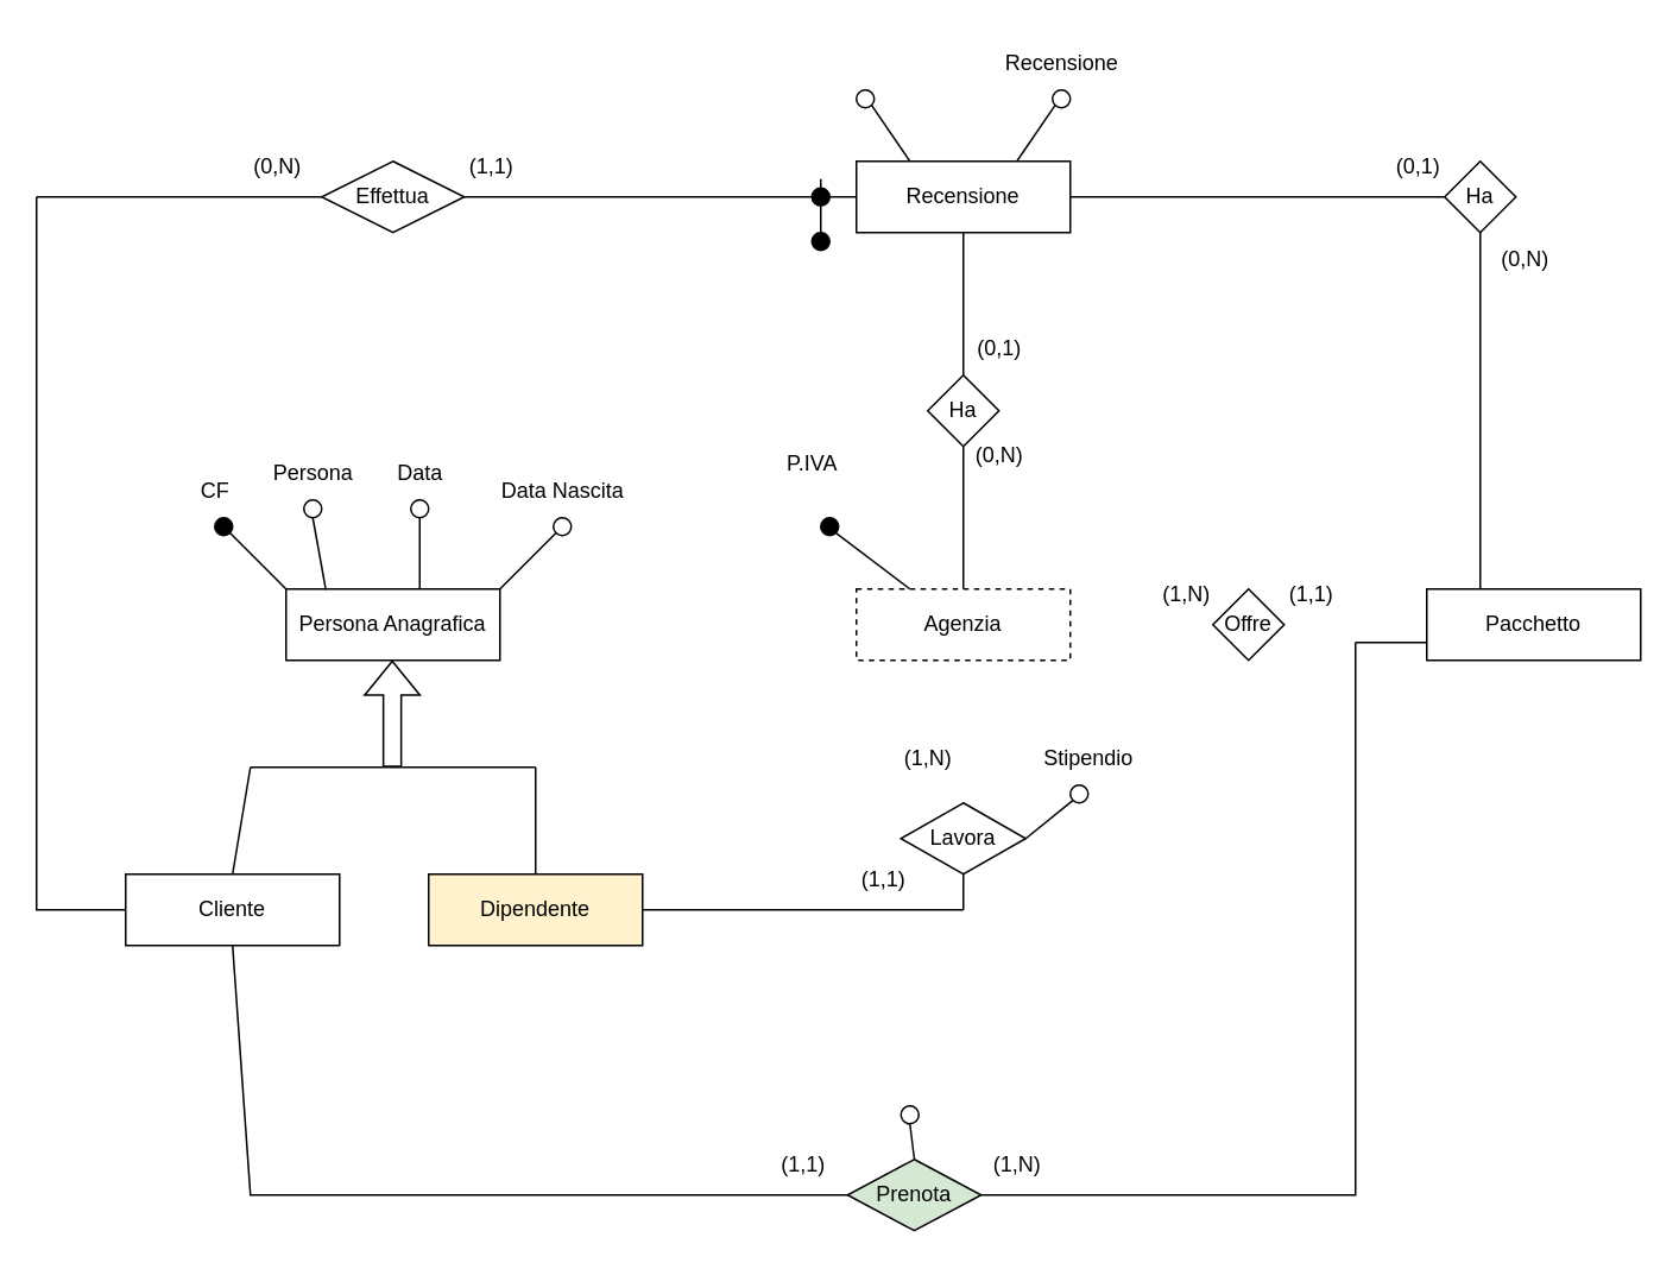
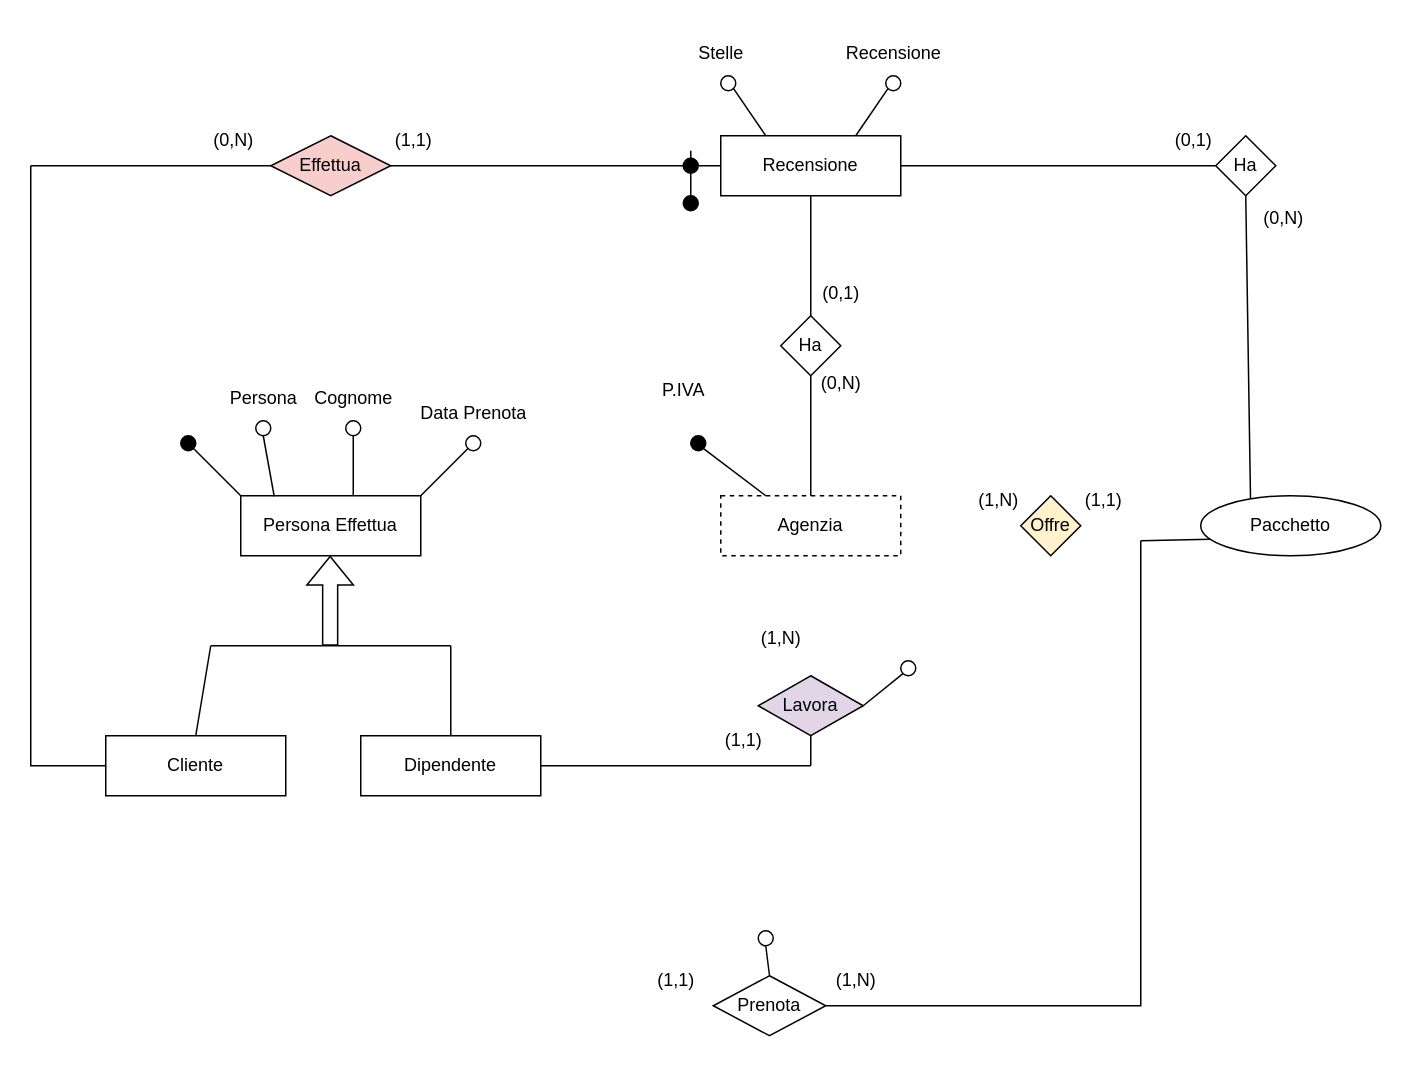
+ <mxCell id="11" value="Stelle" style="text;html=1;align=center;verticalAlign=middle;resizable=0;points=[];autosize=1;strokeColor=none;fillColor=none;" vertex="1" parent="1"><mxGeometry x="455" y="20" width="50" height="30" as="geometry" /></mxCell>
- <mxCell id="60" value="Effettua" style="rhombus;whiteSpace=wrap;html=1;" vertex="1" parent="1"><mxGeometry x="180" y="90" width="80" height="40" as="geometry" /></mxCell>
+ <mxCell id="60" value="Effettua" style="rhombus;whiteSpace=wrap;html=1;fillColor=#f8cecc;" vertex="1" parent="1"><mxGeometry x="180" y="90" width="80" height="40" as="geometry" /></mxCell>
- <mxCell id="40" value="Data" style="text;html=1;align=center;verticalAlign=middle;resizable=0;points=[];autosize=1;strokeColor=none;fillColor=none;" vertex="1" parent="1"><mxGeometry x="195" y="250" width="80" height="30" as="geometry" /></mxCell>
+ <mxCell id="40" value="Cognome" style="text;html=1;align=center;verticalAlign=middle;resizable=0;points=[];autosize=1;strokeColor=none;fillColor=none;" vertex="1" parent="1"><mxGeometry x="195" y="250" width="80" height="30" as="geometry" /></mxCell>
- <mxCell id="36" value="CF" style="text;html=1;align=center;verticalAlign=middle;resizable=0;points=[];autosize=1;strokeColor=none;fillColor=none;" vertex="1" parent="1"><mxGeometry x="100" y="260" width="40" height="30" as="geometry" /></mxCell>
- <mxCell id="42" value="Data Nascita" style="text;html=1;align=center;verticalAlign=middle;resizable=0;points=[];autosize=1;strokeColor=none;fillColor=none;" vertex="1" parent="1"><mxGeometry x="270" y="260" width="90" height="30" as="geometry" /></mxCell>
+ <mxCell id="42" value="Data Prenota" style="text;html=1;align=center;verticalAlign=middle;resizable=0;points=[];autosize=1;strokeColor=none;fillColor=none;" vertex="1" parent="1"><mxGeometry x="270" y="260" width="90" height="30" as="geometry" /></mxCell>
- <mxCell id="27" value="Persona Anagrafica" style="rounded=0;whiteSpace=wrap;html=1;" vertex="1" parent="1"><mxGeometry x="160" y="330" width="120" height="40" as="geometry" /></mxCell>
+ <mxCell id="27" value="Persona Effettua" style="rounded=0;whiteSpace=wrap;html=1;" vertex="1" parent="1"><mxGeometry x="160" y="330" width="120" height="40" as="geometry" /></mxCell>
- <mxCell id="8" value="Offre" style="rhombus;whiteSpace=wrap;html=1;" vertex="1" parent="1"><mxGeometry x="680" y="330" width="40" height="40" as="geometry" /></mxCell>
+ <mxCell id="8" value="Offre" style="rhombus;whiteSpace=wrap;html=1;fillColor=#fff2cc;" vertex="1" parent="1"><mxGeometry x="680" y="330" width="40" height="40" as="geometry" /></mxCell>
- <mxCell id="4" value="Pacchetto" style="rounded=0;whiteSpace=wrap;html=1;" vertex="1" parent="1"><mxGeometry x="800" y="330" width="120" height="40" as="geometry" /></mxCell>
+ <mxCell id="4" value="Pacchetto" style="ellipse;whiteSpace=wrap;html=1;" vertex="1" parent="1"><mxGeometry x="800" y="330" width="120" height="40" as="geometry" /></mxCell>
- <mxCell id="53" value="Stipendio" style="text;html=1;align=center;verticalAlign=middle;resizable=0;points=[];autosize=1;strokeColor=none;fillColor=none;" vertex="1" parent="1"><mxGeometry x="575" y="410" width="70" height="30" as="geometry" /></mxCell>
- <mxCell id="46" value="Lavora" style="rhombus;whiteSpace=wrap;html=1;" vertex="1" parent="1"><mxGeometry x="505" y="450" width="70" height="40" as="geometry" /></mxCell>
+ <mxCell id="46" value="Lavora" style="rhombus;whiteSpace=wrap;html=1;fillColor=#e1d5e7;" vertex="1" parent="1"><mxGeometry x="505" y="450" width="70" height="40" as="geometry" /></mxCell>
- <mxCell id="31" value="Dipendente" style="rounded=0;whiteSpace=wrap;html=1;fillColor=#fff2cc;" vertex="1" parent="1"><mxGeometry x="240" y="490" width="120" height="40" as="geometry" /></mxCell>
+ <mxCell id="31" value="Dipendente" style="rounded=0;whiteSpace=wrap;html=1;" vertex="1" parent="1"><mxGeometry x="240" y="490" width="120" height="40" as="geometry" /></mxCell>
- <mxCell id="55" value="" style="endArrow=none;html=1;rounded=0;exitX=0;exitY=0.5;exitDx=0;exitDy=0;entryX=0.5;entryY=1;entryDx=0;entryDy=0;" edge="1" parent="1" source="54" target="30"><mxGeometry width="50" height="50" relative="1" as="geometry"><mxPoint x="270" y="660" as="sourcePoint" /><mxPoint x="320" y="610" as="targetPoint" /><Array as="points"><mxPoint x="140" y="670" /></Array></mxGeometry></mxCell>
- <mxCell id="54" value="Prenota" style="rhombus;whiteSpace=wrap;html=1;fillColor=#d5e8d4;" vertex="1" parent="1"><mxGeometry x="475" y="650" width="75" height="40" as="geometry" /></mxCell>
+ <mxCell id="54" value="Prenota" style="rhombus;whiteSpace=wrap;html=1;" vertex="1" parent="1"><mxGeometry x="475" y="650" width="75" height="40" as="geometry" /></mxCell>
